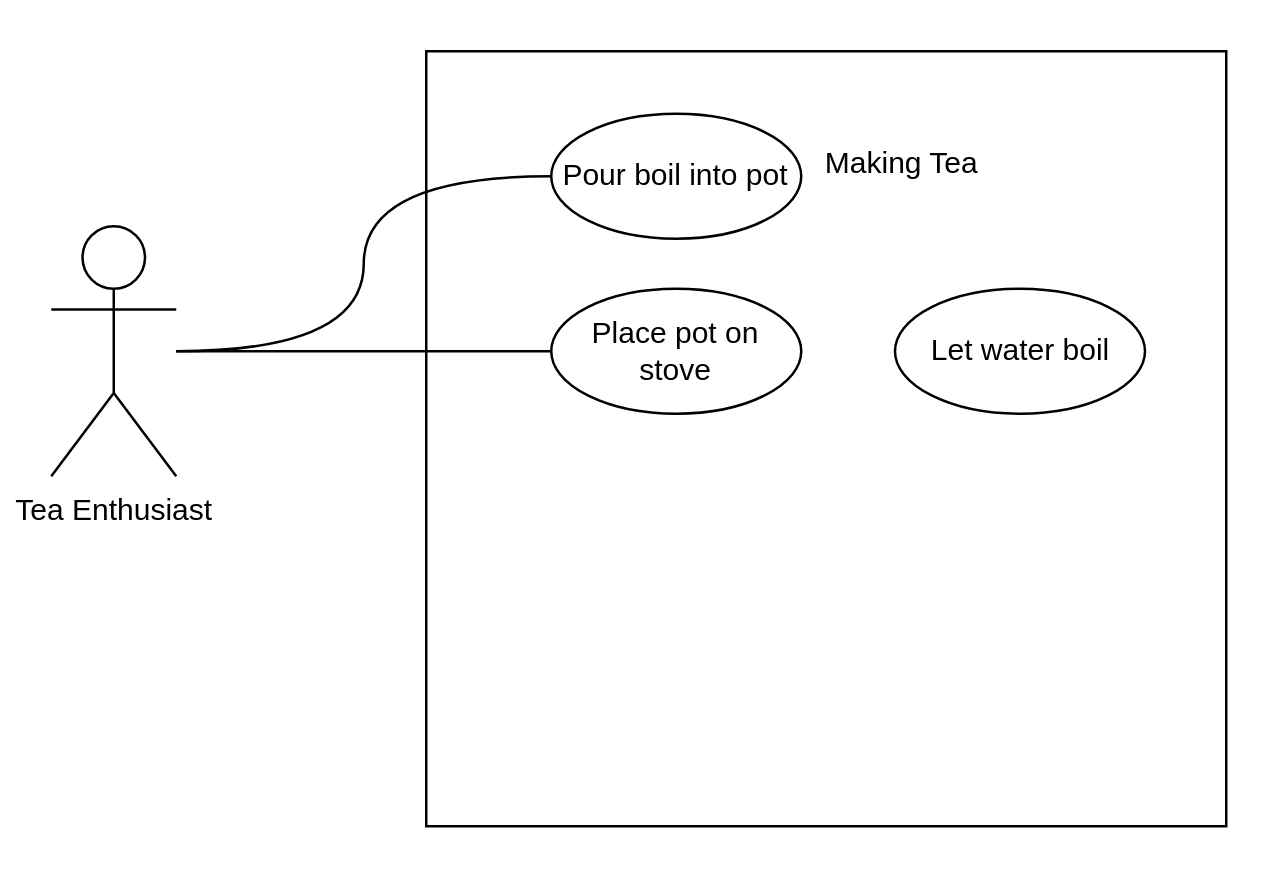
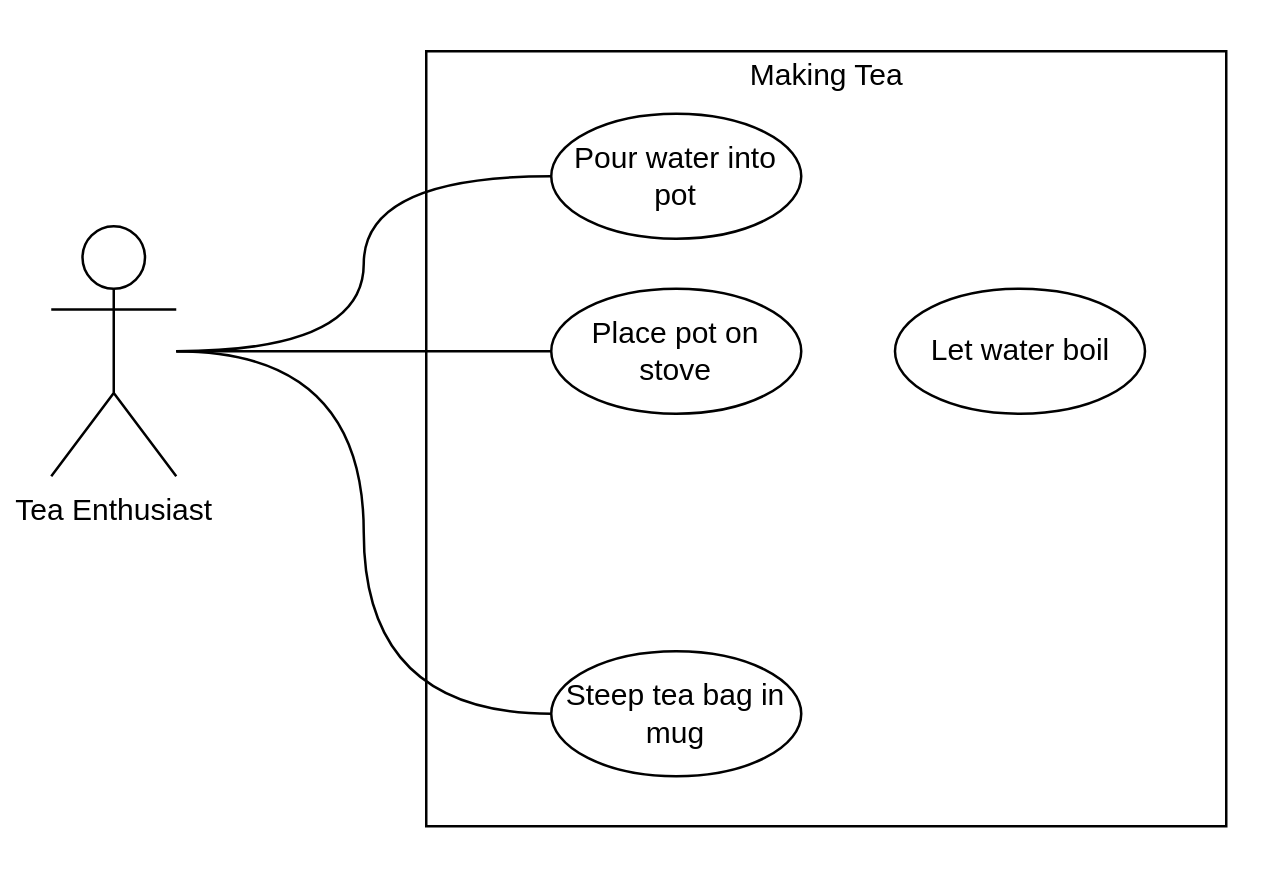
- <mxCell id="7" value="Making Tea" style="text;html=1;strokeColor=none;fillColor=none;align=center;verticalAlign=middle;whiteSpace=wrap;rounded=0;" vertex="1" parent="1"><mxGeometry x="327.5" y="55" width="65" height="20" as="geometry" /></mxCell>
+ <mxCell id="7" value="Making Tea" style="text;html=1;strokeColor=none;fillColor=none;align=center;verticalAlign=middle;whiteSpace=wrap;rounded=0;" vertex="1" parent="1"><mxGeometry x="297.5" y="20" width="65" height="20" as="geometry" /></mxCell>
- <mxCell id="8" value="Pour boil into pot" style="ellipse;whiteSpace=wrap;html=1;" vertex="1" parent="1"><mxGeometry x="220" y="45" width="100" height="50" as="geometry" /></mxCell>
+ <mxCell id="8" value="Pour water into pot" style="ellipse;whiteSpace=wrap;html=1;" vertex="1" parent="1"><mxGeometry x="220" y="45" width="100" height="50" as="geometry" /></mxCell>
+ <mxCell id="5" value="" style="edgeStyle=orthogonalEdgeStyle;curved=1;orthogonalLoop=1;jettySize=auto;html=1;endArrow=none;endFill=0;entryX=0;entryY=0.5;entryDx=0;entryDy=0;" edge="1" parent="1" source="6" target="11"><mxGeometry relative="1" as="geometry"><mxPoint x="105" y="230" as="targetPoint" /></mxGeometry></mxCell>
+ <mxCell id="11" value="Steep tea bag in mug" style="ellipse;whiteSpace=wrap;html=1;" vertex="1" parent="1"><mxGeometry x="220" y="260" width="100" height="50" as="geometry" /></mxCell>
